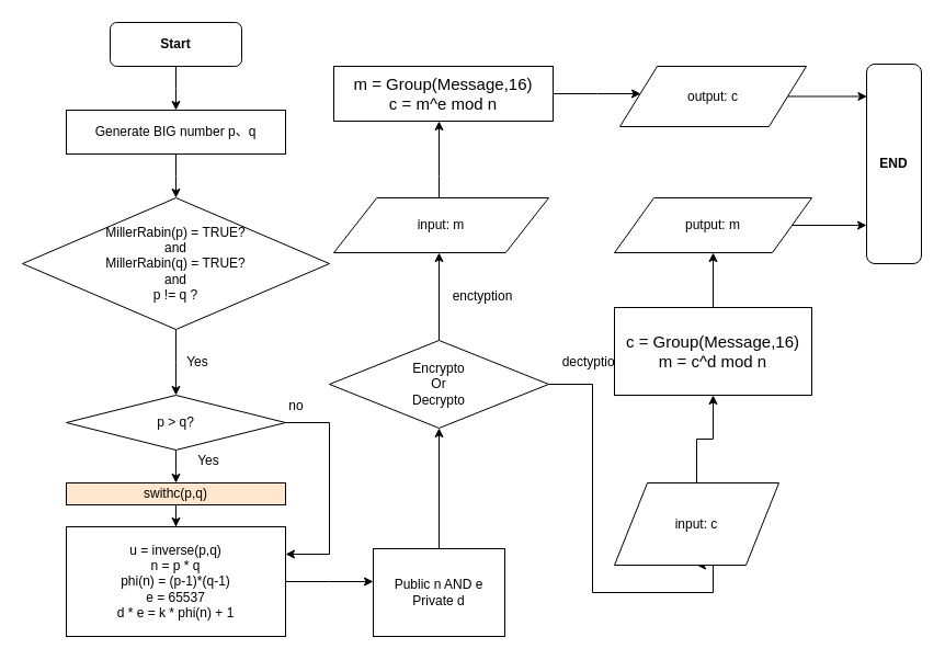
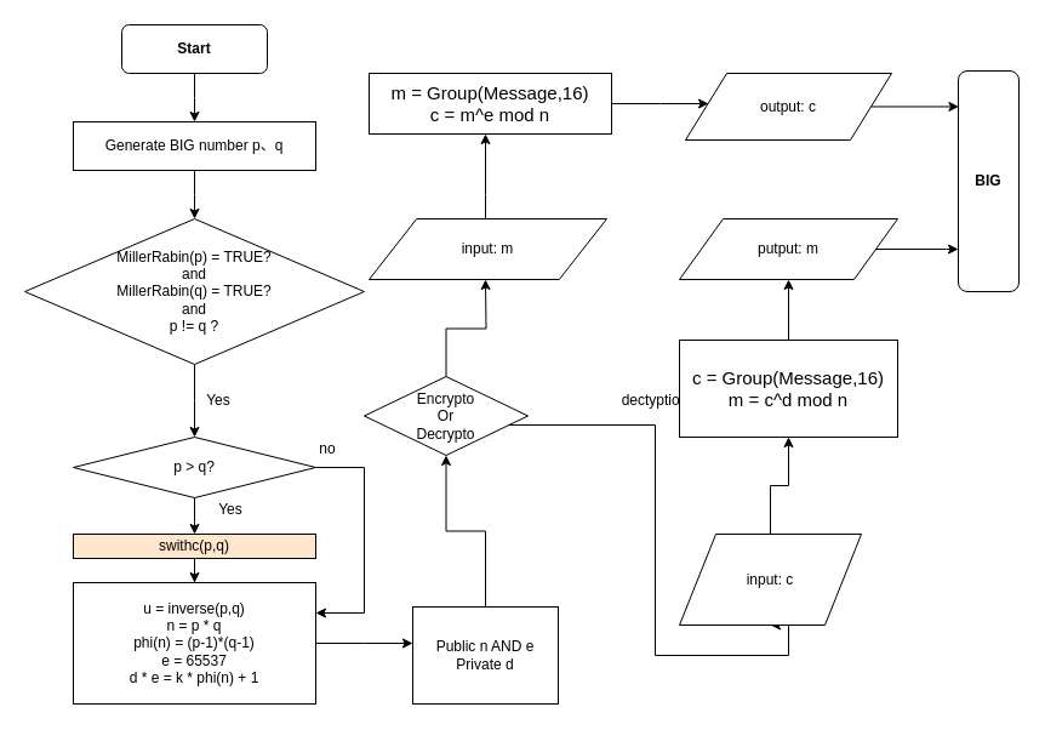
- <mxCell id="37" value="&lt;b&gt;END&lt;/b&gt;" style="rounded=1;whiteSpace=wrap;html=1;" parent="1" vertex="1"><mxGeometry x="790" y="58" width="50" height="182" as="geometry" /></mxCell>
+ <mxCell id="37" value="&lt;b&gt;BIG&lt;/b&gt;" style="rounded=1;whiteSpace=wrap;html=1;" parent="1" vertex="1"><mxGeometry x="790" y="58" width="50" height="182" as="geometry" /></mxCell>
- <mxCell id="23" value="enctyption" style="text;html=1;strokeColor=none;fillColor=none;align=center;verticalAlign=middle;whiteSpace=wrap;rounded=0;" parent="1" vertex="1"><mxGeometry x="400" y="260" width="80" height="20" as="geometry" /></mxCell>
- <mxCell id="22" value="Encrypto&lt;br&gt;Or&lt;br&gt;Decrypto" style="rhombus;whiteSpace=wrap;html=1;" parent="1" vertex="1"><mxGeometry x="300" y="310" width="200" height="80" as="geometry" /></mxCell>
+ <mxCell id="22" value="Encrypto&lt;br&gt;Or&lt;br&gt;Decrypto" style="rhombus;whiteSpace=wrap;html=1;" parent="1" vertex="1"><mxGeometry x="300" y="310" width="135" height="65" as="geometry" /></mxCell>
